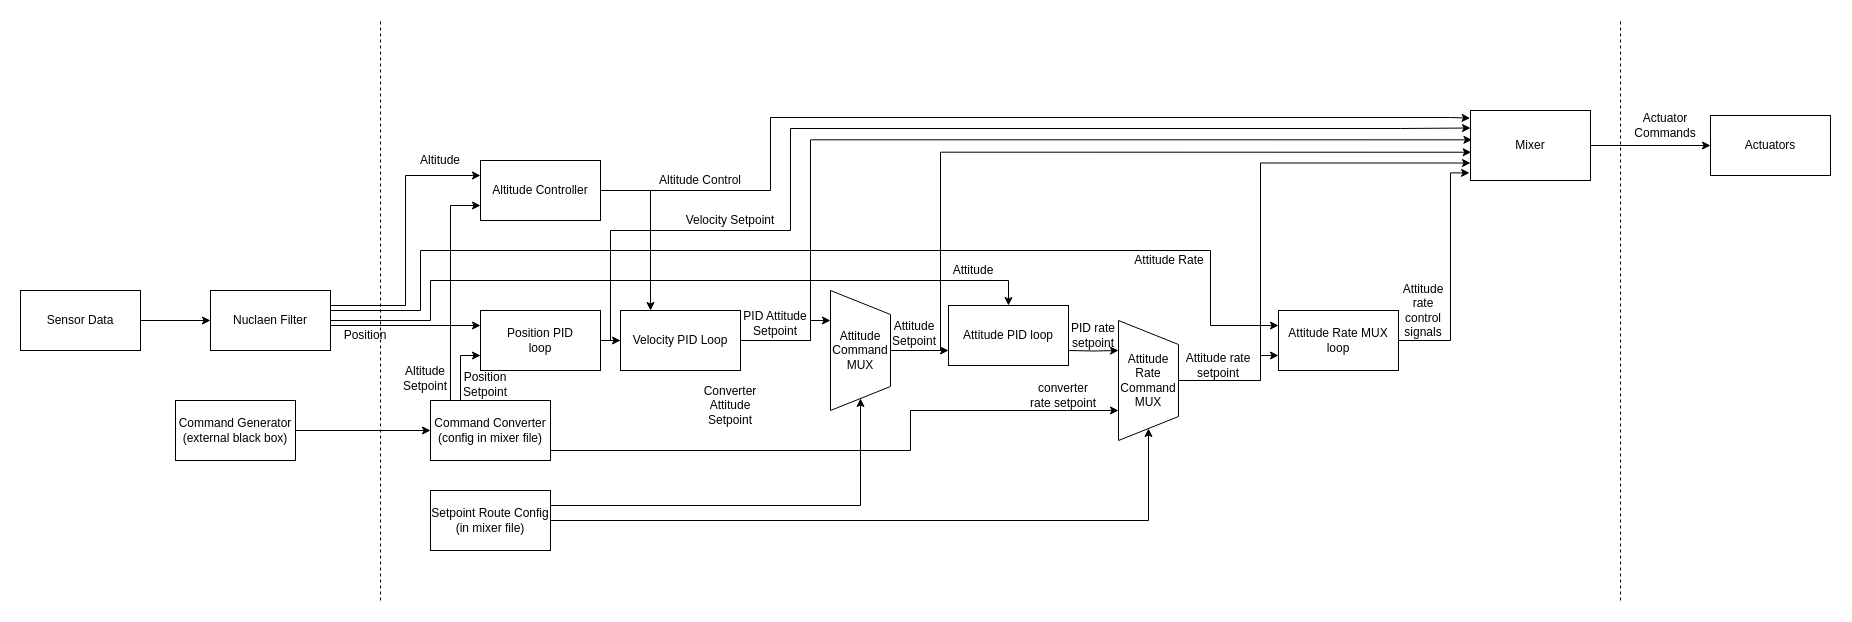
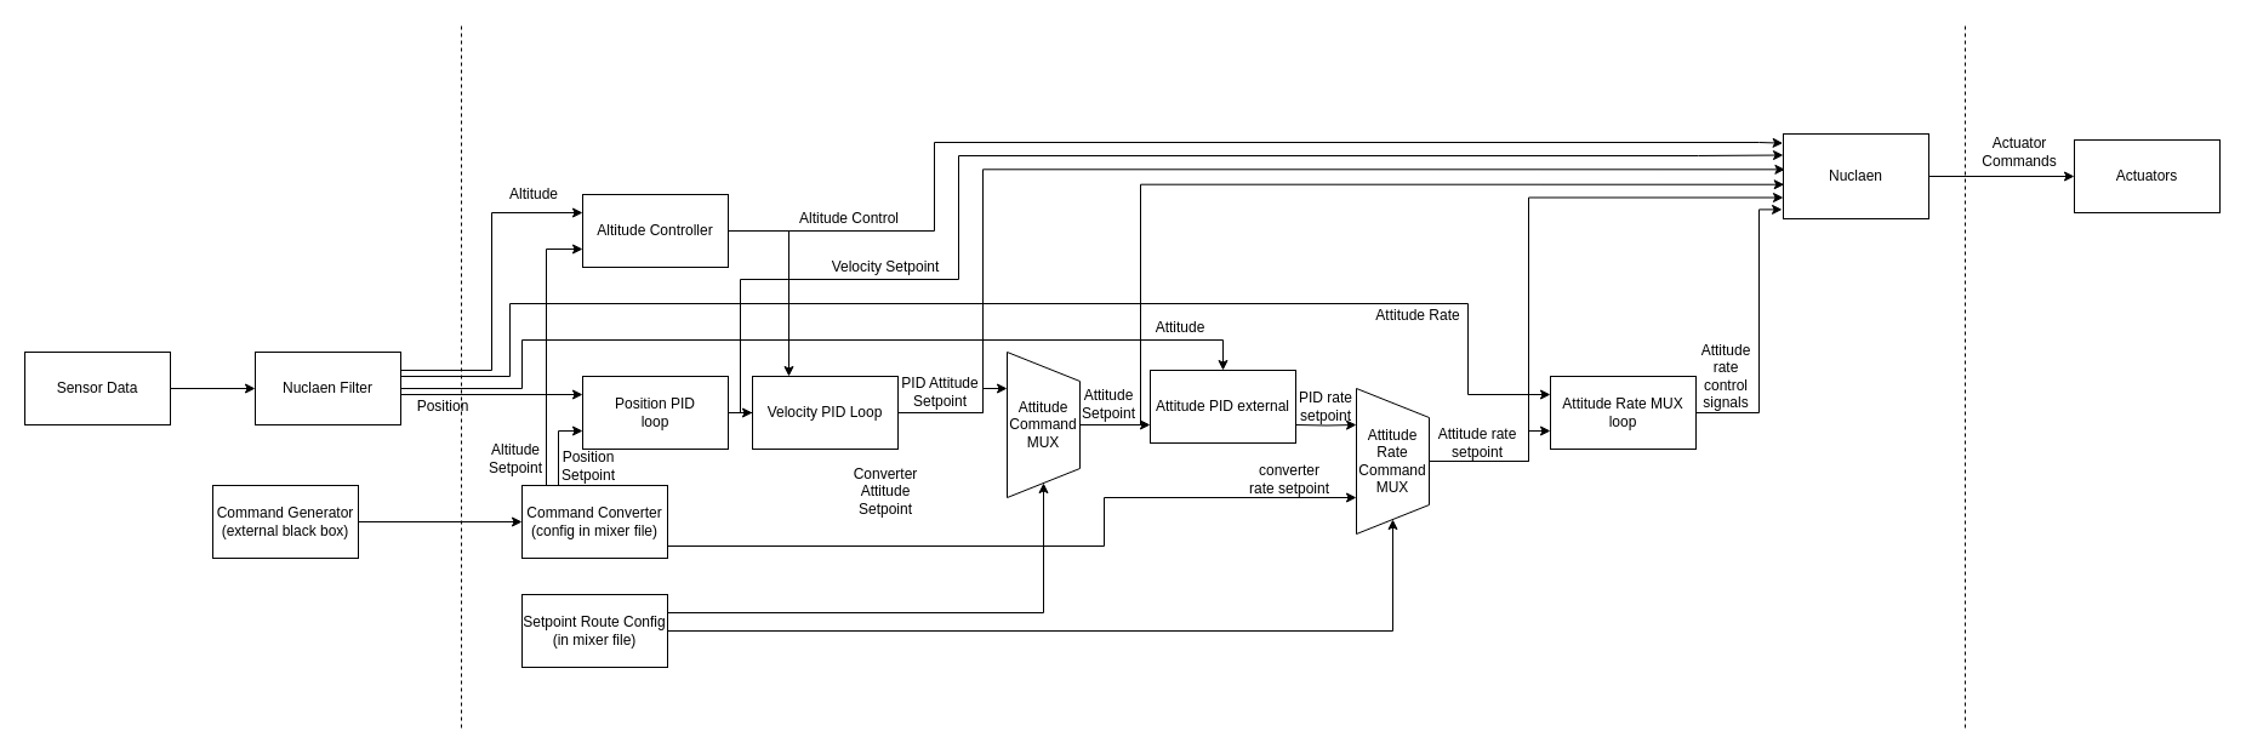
- <mxCell id="51" value="Mixer" style="rounded=0;whiteSpace=wrap;html=1;" vertex="1" parent="1"><mxGeometry x="1470" y="110" width="120" height="70" as="geometry" /></mxCell>
+ <mxCell id="51" value="Nuclaen" style="rounded=0;whiteSpace=wrap;html=1;" vertex="1" parent="1"><mxGeometry x="1470" y="110" width="120" height="70" as="geometry" /></mxCell>
- <mxCell id="17" value="Attitude PID loop" style="rounded=0;whiteSpace=wrap;html=1;" vertex="1" parent="1"><mxGeometry x="948" y="305" width="120" height="60" as="geometry" /></mxCell>
+ <mxCell id="17" value="Attitude PID external" style="rounded=0;whiteSpace=wrap;html=1;" vertex="1" parent="1"><mxGeometry x="948" y="305" width="120" height="60" as="geometry" /></mxCell>
